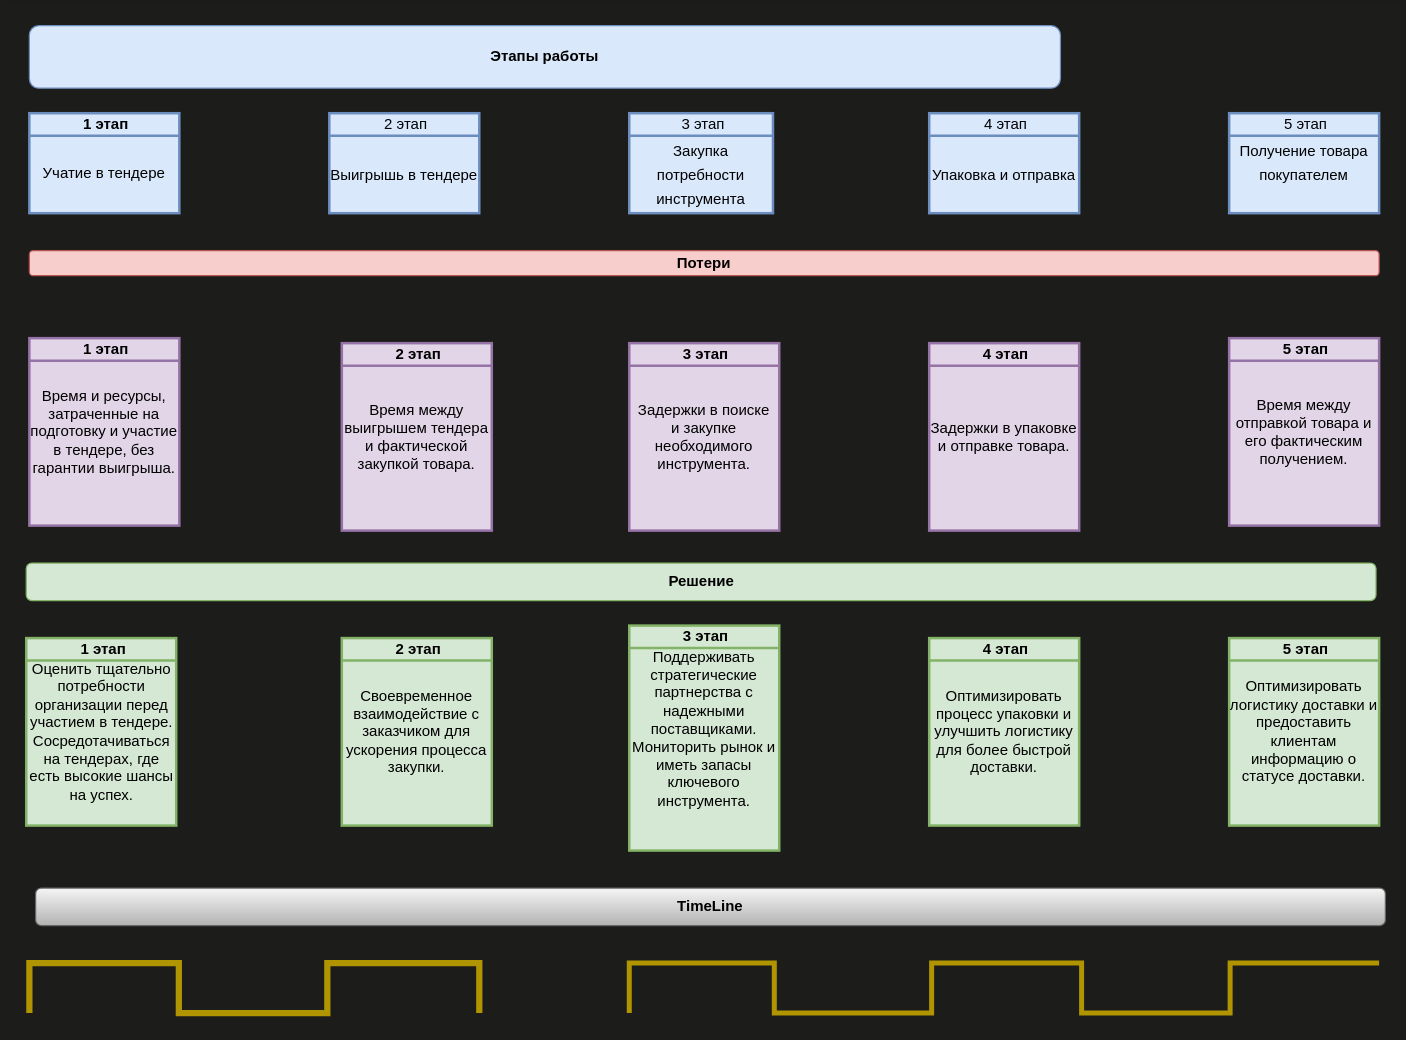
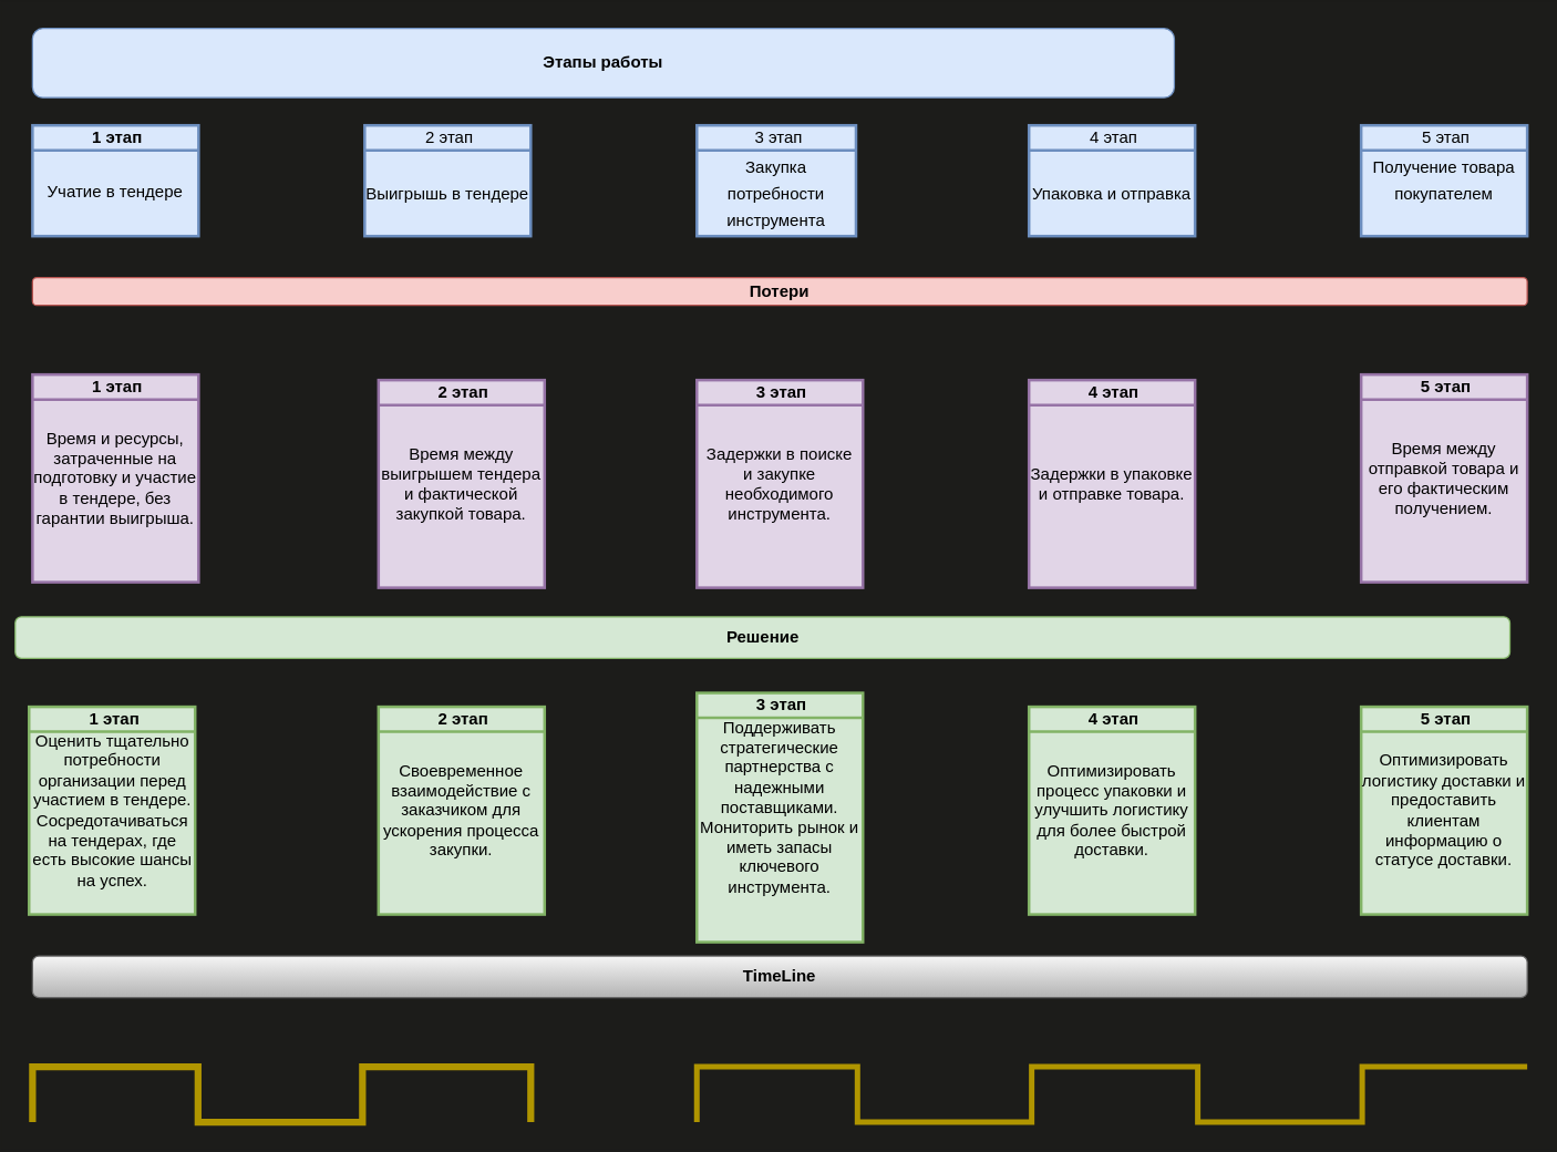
- <mxCell id="9" value="&lt;b&gt;Решение&lt;/b&gt;" style="rounded=1;whiteSpace=wrap;html=1;fillColor=#d5e8d4;strokeColor=#82b366;" parent="1" vertex="1"><mxGeometry x="20.5" y="450" width="1080" height="30" as="geometry" /></mxCell>
+ <mxCell id="9" value="&lt;b&gt;Решение&lt;/b&gt;" style="rounded=1;whiteSpace=wrap;html=1;fillColor=#d5e8d4;strokeColor=#82b366;" parent="1" vertex="1"><mxGeometry x="10.5" y="445" width="1080" height="30" as="geometry" /></mxCell>
- <mxCell id="10" value="&lt;b&gt;TimeLine&lt;/b&gt;" style="rounded=1;whiteSpace=wrap;html=1;fillColor=#f5f5f5;gradientColor=#b3b3b3;strokeColor=#666666;" parent="1" vertex="1"><mxGeometry x="28" y="710" width="1080" height="30" as="geometry" /></mxCell>
+ <mxCell id="10" value="&lt;b&gt;TimeLine&lt;/b&gt;" style="rounded=1;whiteSpace=wrap;html=1;fillColor=#f5f5f5;gradientColor=#b3b3b3;strokeColor=#666666;" parent="1" vertex="1"><mxGeometry x="23" y="690" width="1080" height="30" as="geometry" /></mxCell>
